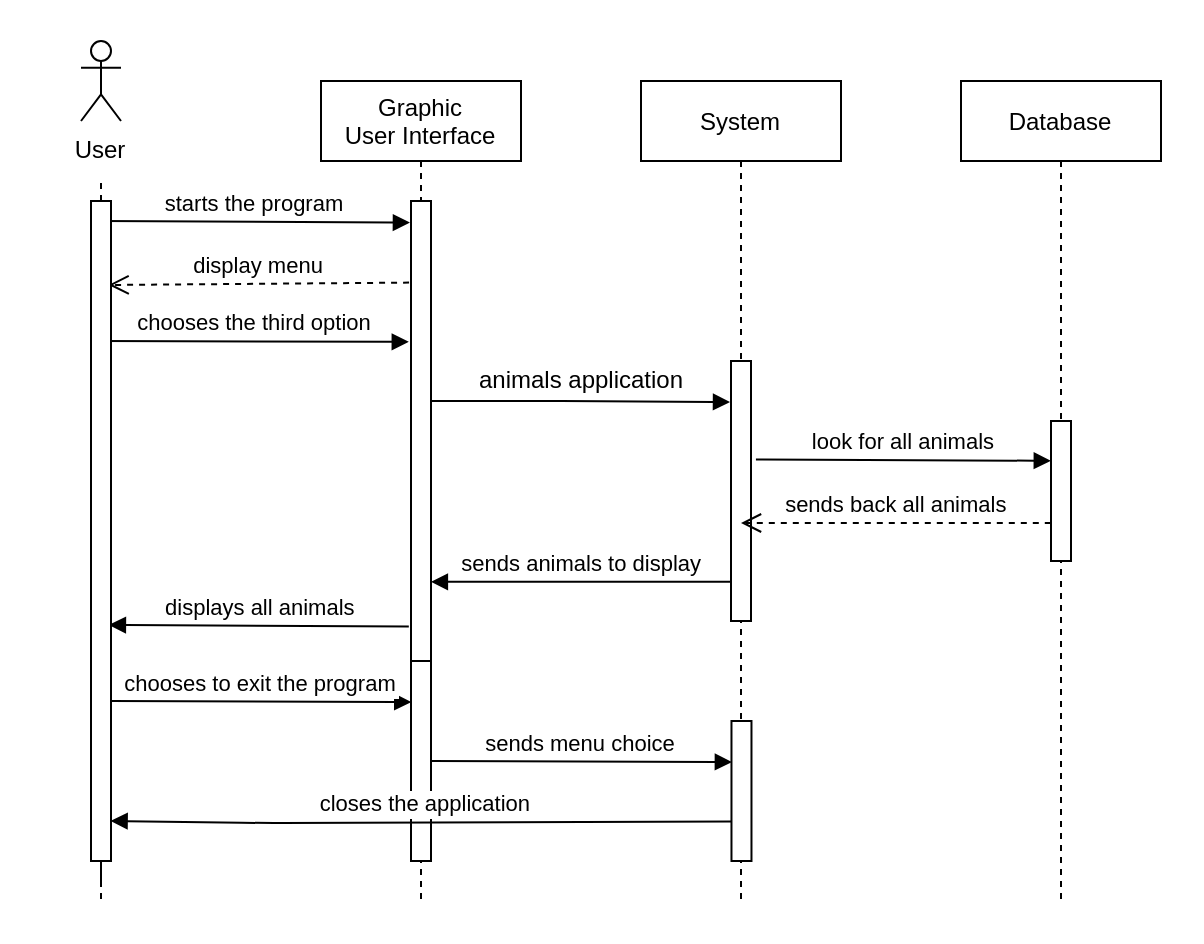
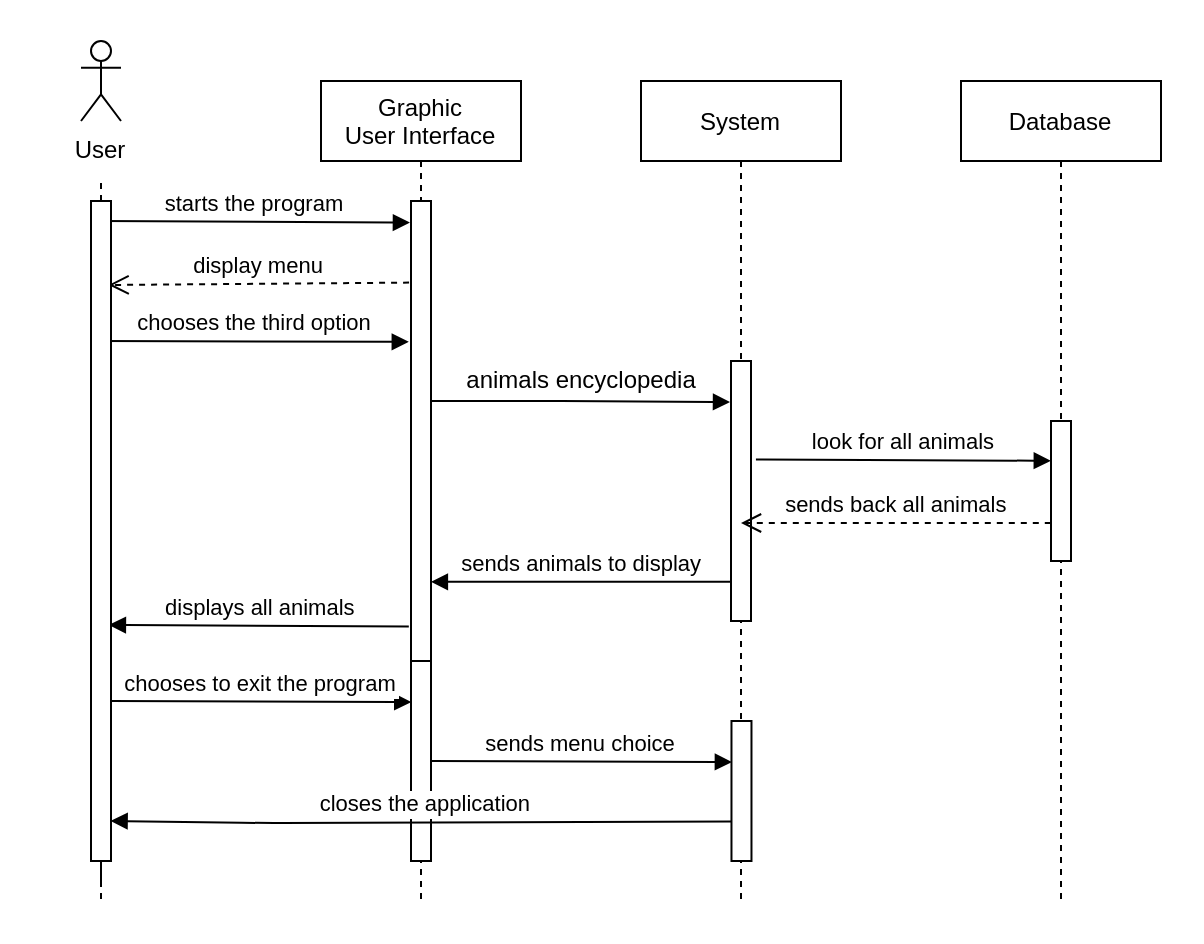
- <mxCell id="15" value="animals application" style="text;html=1;align=center;verticalAlign=middle;resizable=0;points=[];autosize=1;strokeColor=none;fillColor=none;" vertex="1" parent="1"><mxGeometry x="220" y="175" width="140" height="30" as="geometry" /></mxCell>
+ <mxCell id="15" value="animals encyclopedia" style="text;html=1;align=center;verticalAlign=middle;resizable=0;points=[];autosize=1;strokeColor=none;fillColor=none;" vertex="1" parent="1"><mxGeometry x="220" y="175" width="140" height="30" as="geometry" /></mxCell>
